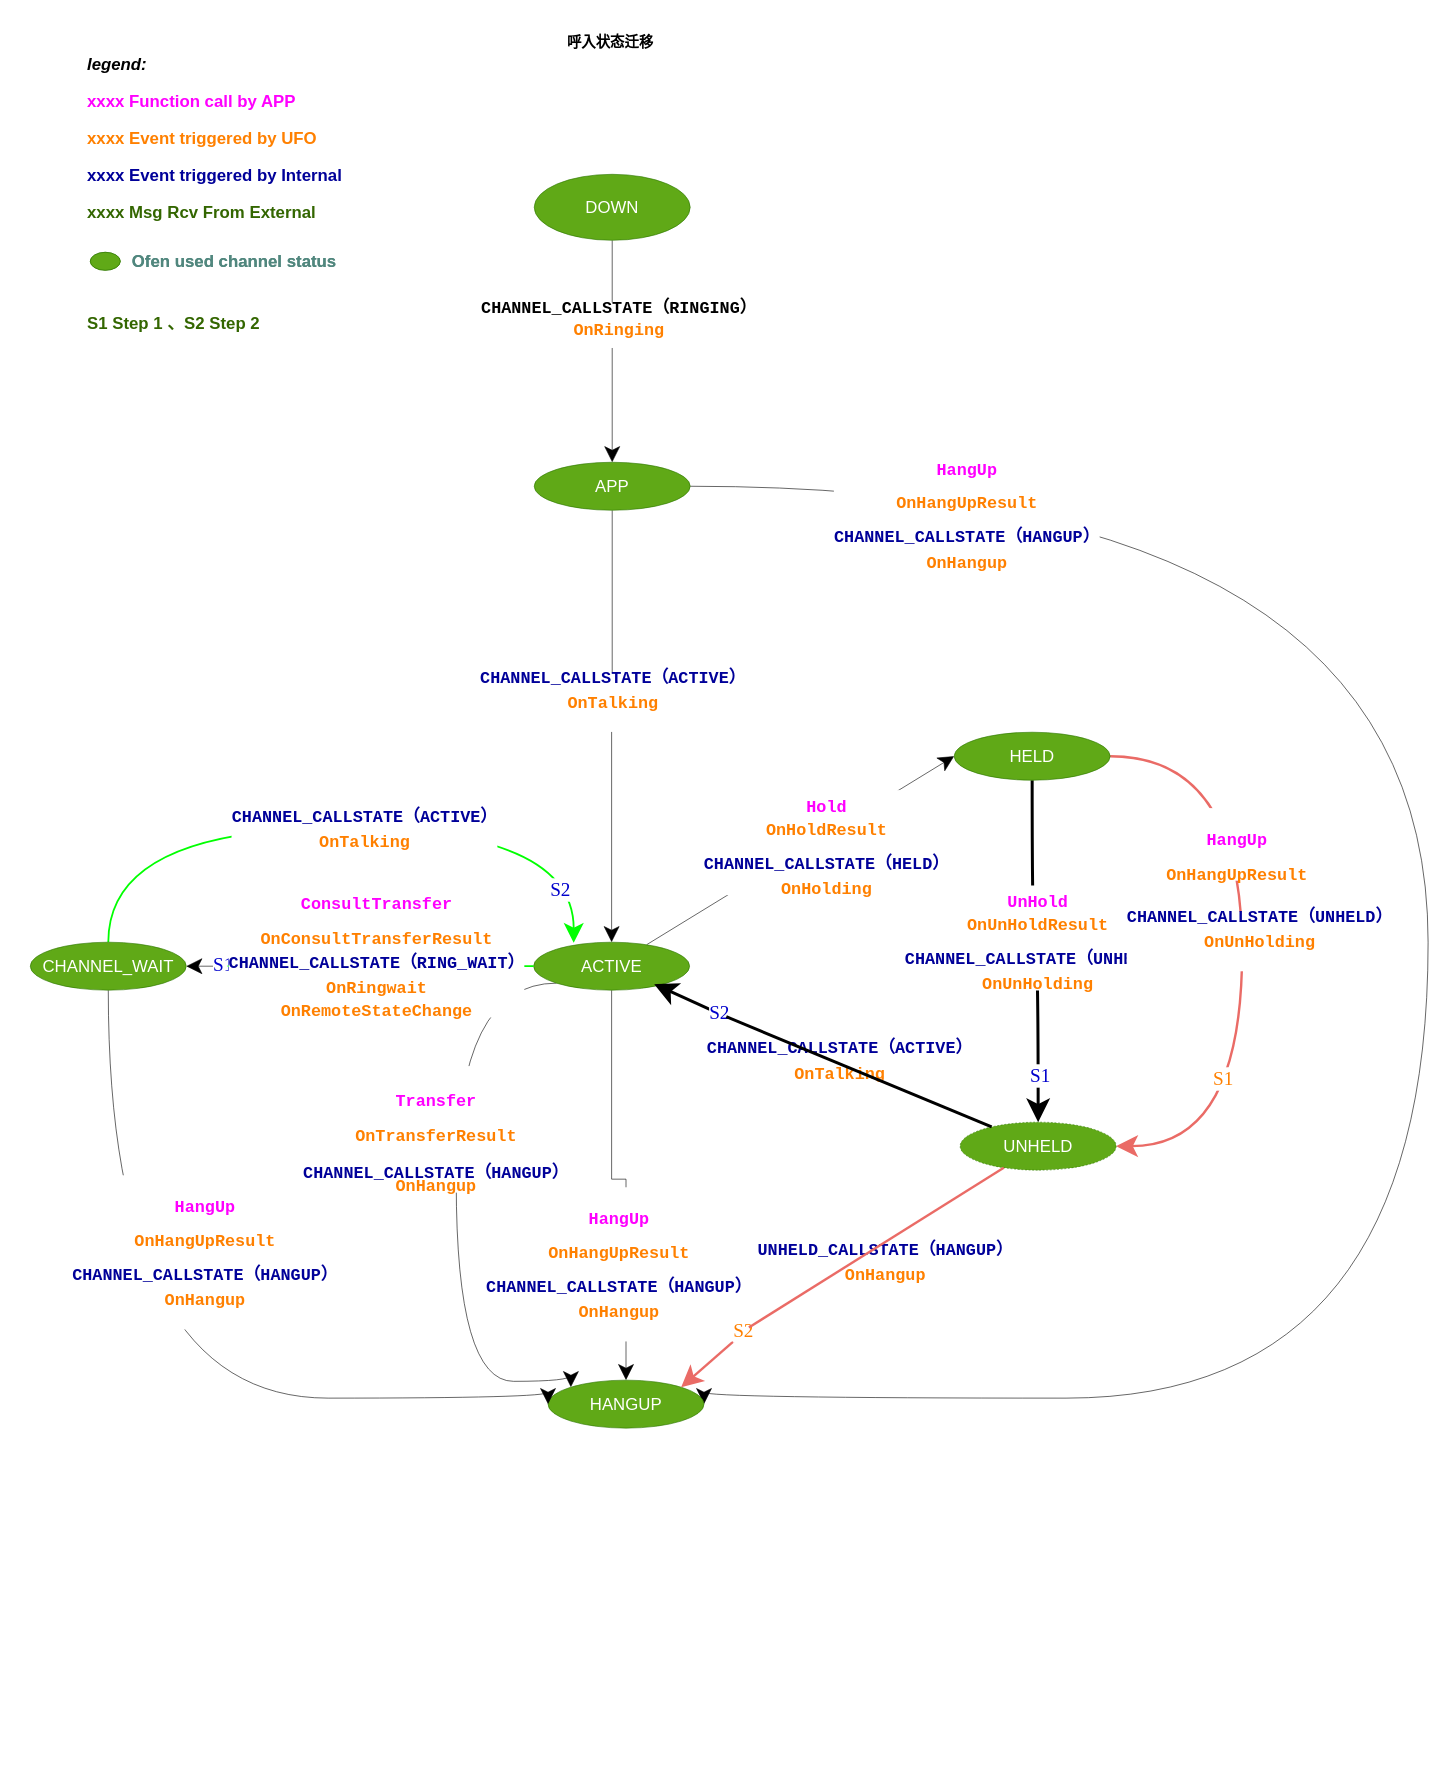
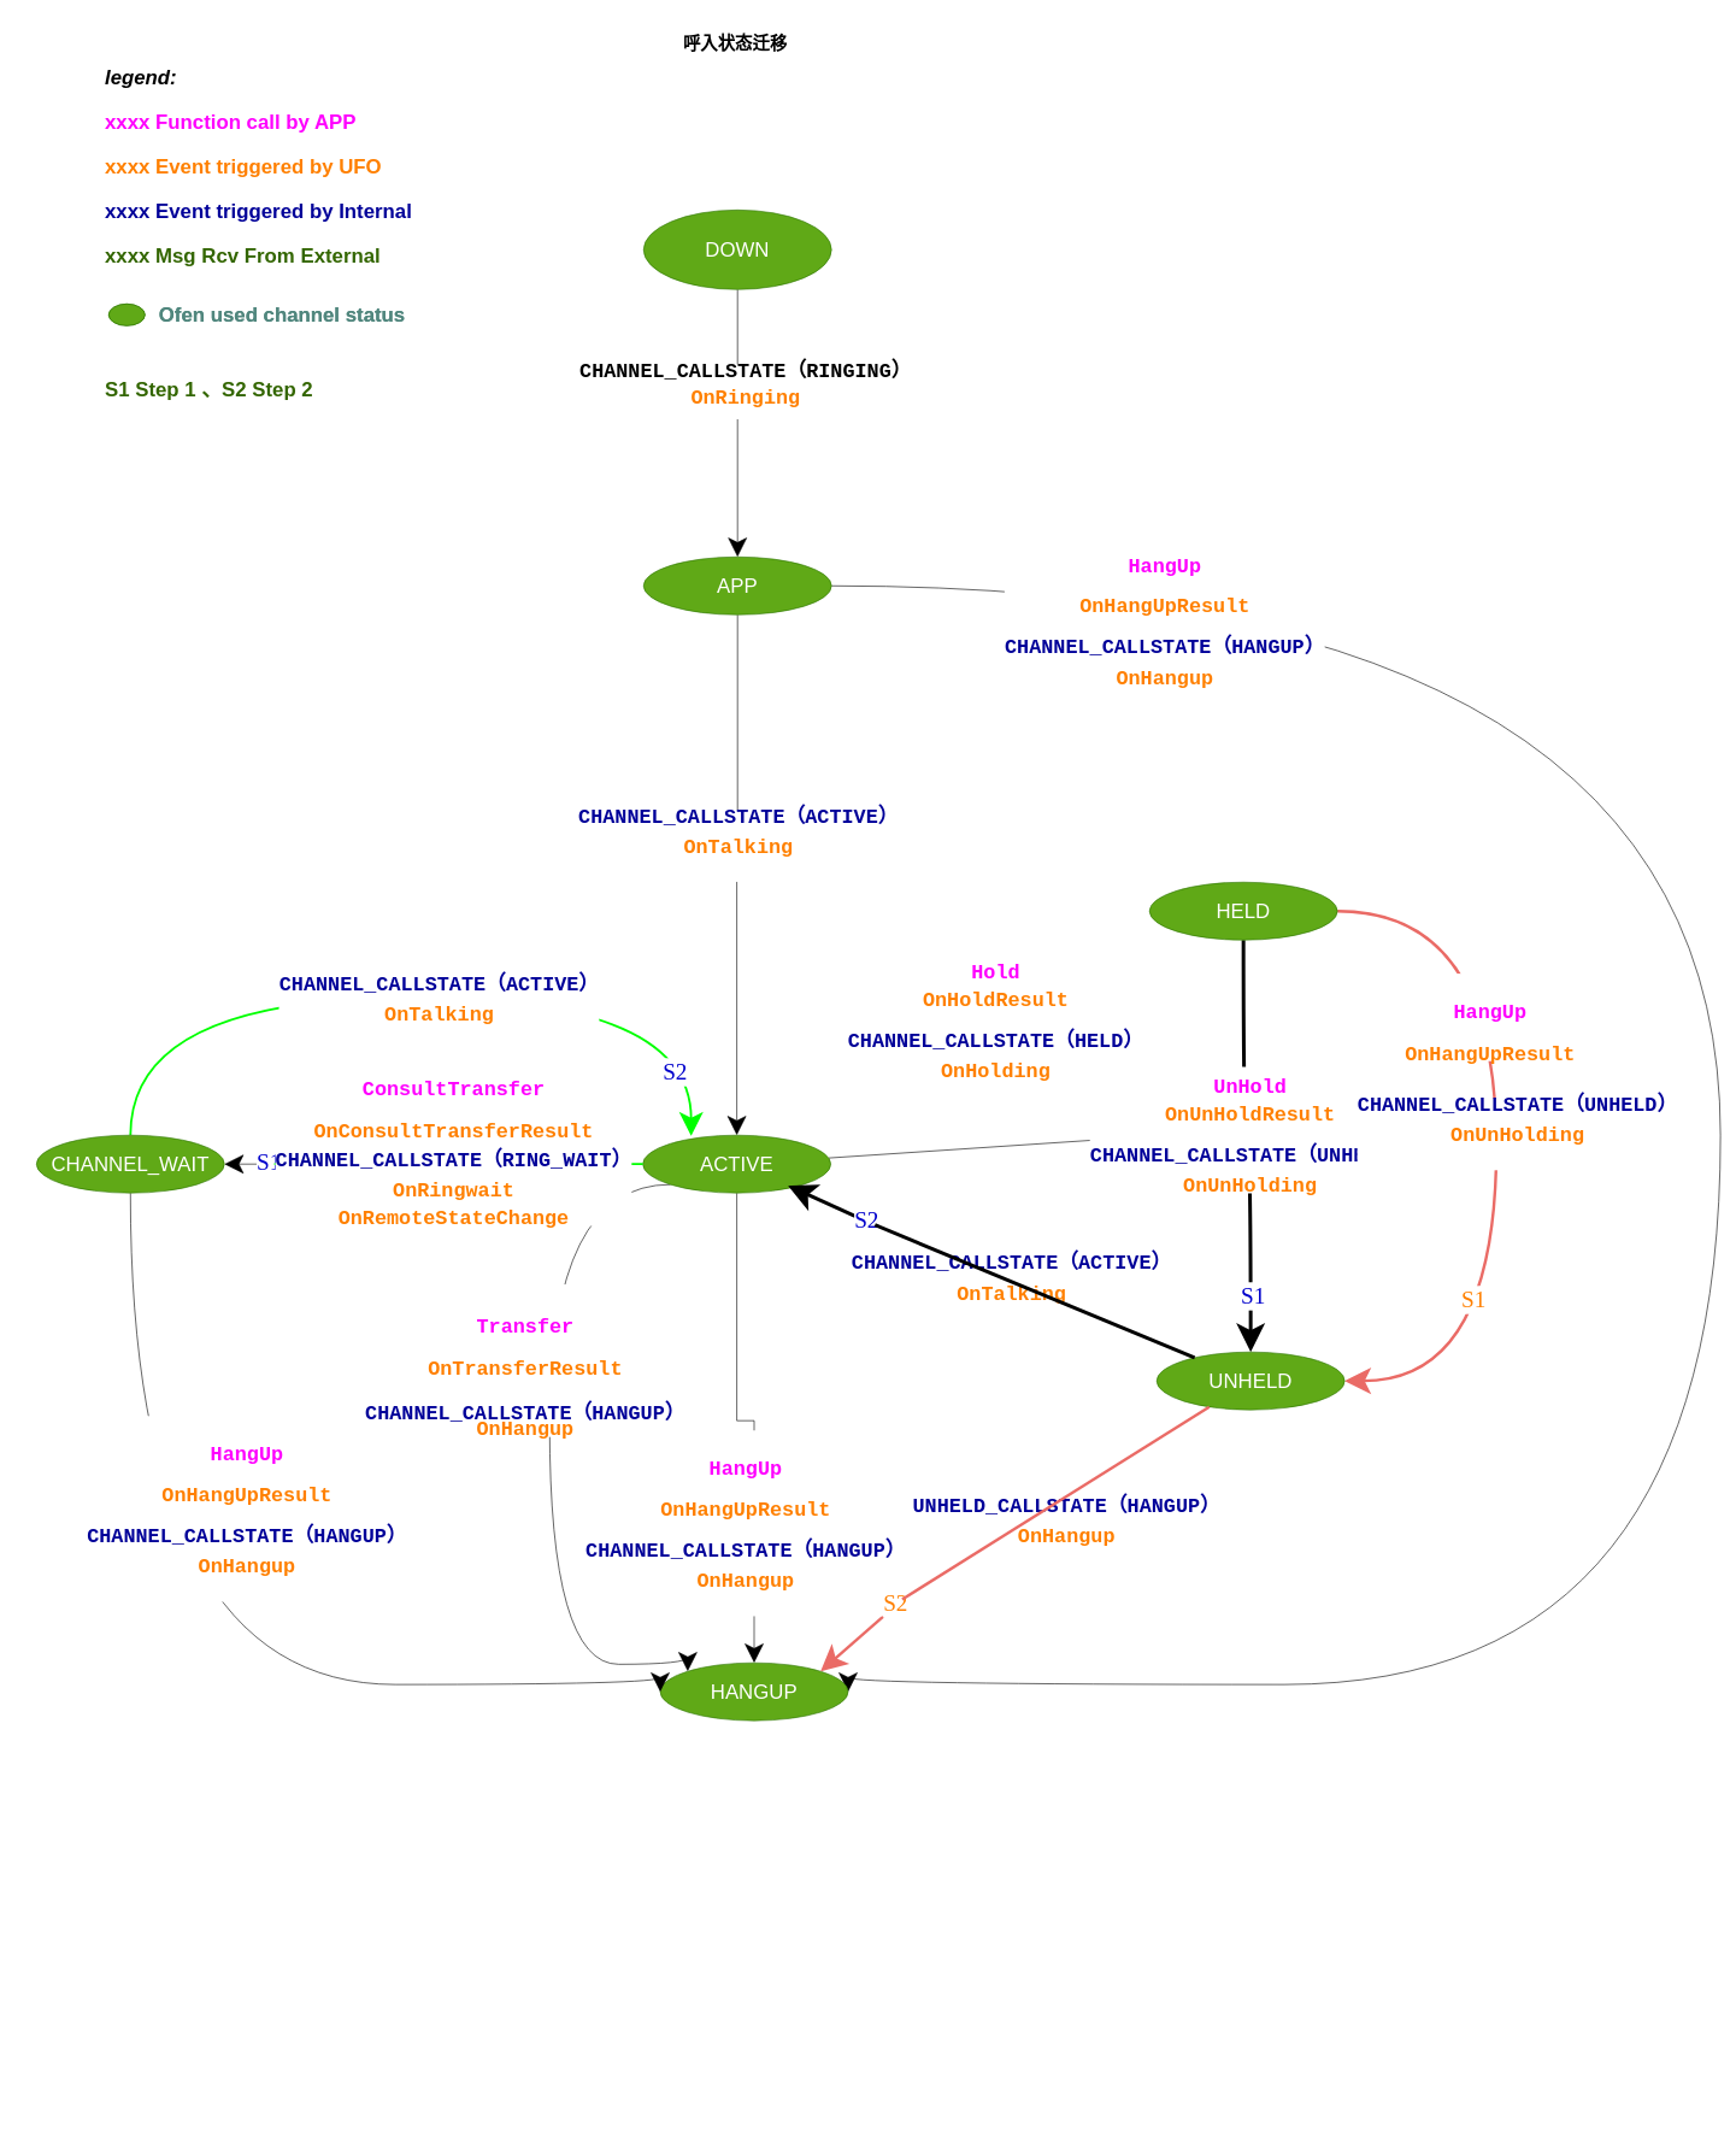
- <mxCell id="21" value="&lt;h1&gt;呼入状态迁移&lt;/h1&gt;&lt;p style=&quot;font-size: 20px&quot;&gt;&lt;br&gt;&lt;/p&gt;&lt;p style=&quot;font-size: 20px&quot;&gt;&lt;br&gt;&lt;/p&gt;&lt;p&gt;&lt;font color=&quot;#ff8000&quot;&gt;&lt;br&gt;&lt;/font&gt;&lt;/p&gt;&lt;p&gt;&lt;font color=&quot;#ff8000&quot;&gt;&lt;br&gt;&lt;/font&gt;&lt;/p&gt;&lt;p&gt;&lt;br&gt;&lt;/p&gt;" style="text;html=1;strokeColor=none;fillColor=none;spacing=5;spacingTop=-20;whiteSpace=wrap;overflow=hidden;rounded=0;" vertex="1" parent="1"><mxGeometry x="940" y="50" width="250" height="60" as="geometry" /></mxCell>
+ <mxCell id="21" value="&lt;h1&gt;呼入状态迁移&lt;/h1&gt;&lt;p style=&quot;font-size: 20px&quot;&gt;&lt;br&gt;&lt;/p&gt;&lt;p style=&quot;font-size: 20px&quot;&gt;&lt;br&gt;&lt;/p&gt;&lt;p&gt;&lt;font color=&quot;#ff8000&quot;&gt;&lt;br&gt;&lt;/font&gt;&lt;/p&gt;&lt;p&gt;&lt;font color=&quot;#ff8000&quot;&gt;&lt;br&gt;&lt;/font&gt;&lt;/p&gt;&lt;p&gt;&lt;br&gt;&lt;/p&gt;" style="text;html=1;strokeColor=none;fillColor=none;spacing=5;spacingTop=-20;whiteSpace=wrap;overflow=hidden;rounded=0;" vertex="1" parent="1"><mxGeometry x="940" y="40" width="250" height="60" as="geometry" /></mxCell>
- <mxCell id="13" style="rounded=0;orthogonalLoop=1;jettySize=auto;html=1;entryX=0;entryY=0.5;entryDx=0;entryDy=0;endSize=24;" edge="1" parent="1" source="15" target="26"><mxGeometry relative="1" as="geometry" /></mxCell>
+ <mxCell id="13" style="rounded=0;orthogonalLoop=1;jettySize=auto;html=1;endSize=24;" edge="1" parent="1" source="15" target="41"><mxGeometry relative="1" as="geometry" /></mxCell>
- <mxCell id="29" value="&lt;span style=&quot;font-size: 28px&quot;&gt;UNHELD&lt;/span&gt;" style="ellipse;whiteSpace=wrap;html=1;fillColor=#60a917;strokeColor=#2D7600;fontColor=#ffffff;dashed=1;" vertex="1" parent="1"><mxGeometry x="1600" y="1870" width="260" height="80" as="geometry" /></mxCell>
+ <mxCell id="29" value="&lt;span style=&quot;font-size: 28px&quot;&gt;UNHELD&lt;/span&gt;" style="ellipse;whiteSpace=wrap;html=1;fillColor=#60a917;strokeColor=#2D7600;fontColor=#ffffff;" vertex="1" parent="1"><mxGeometry x="1600" y="1870" width="260" height="80" as="geometry" /></mxCell>
